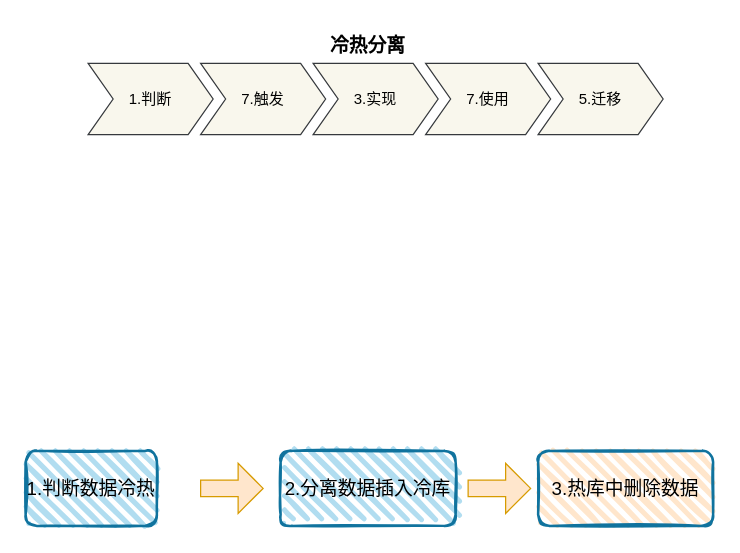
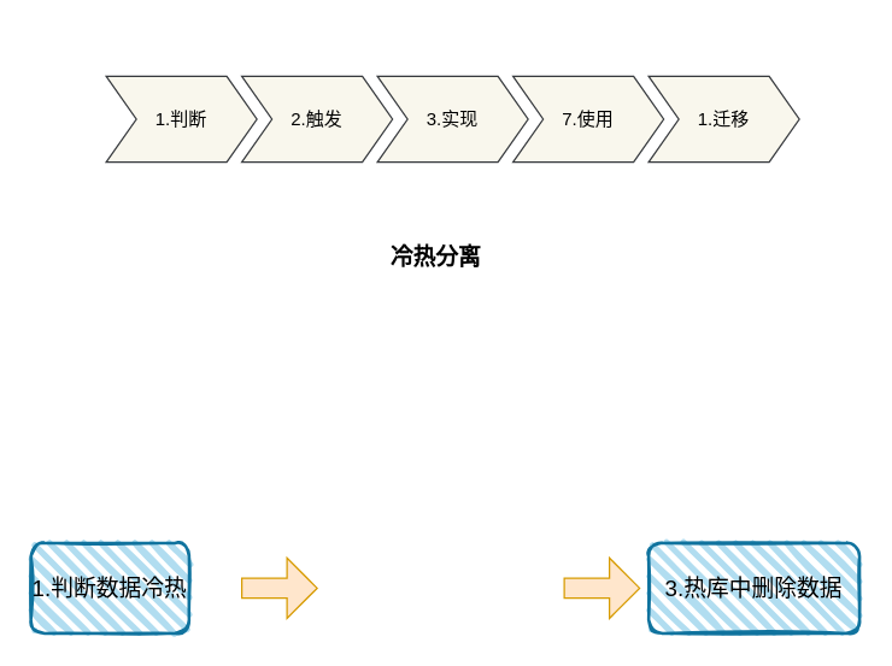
- <mxCell id="7" value="冷热分离" style="text;html=1;strokeColor=none;fillColor=none;align=center;verticalAlign=middle;whiteSpace=wrap;rounded=0;fontSize=15;fontStyle=1" parent="1" vertex="1"><mxGeometry x="258" y="20" width="72" height="30" as="geometry" /></mxCell>
+ <mxCell id="7" value="冷热分离" style="text;html=1;strokeColor=none;fillColor=none;align=center;verticalAlign=middle;whiteSpace=wrap;rounded=0;fontSize=15;fontStyle=1" parent="1" vertex="1"><mxGeometry x="253" y="155" width="72" height="30" as="geometry" /></mxCell>
- <mxCell id="5" value="7.触发" style="shape=step;perimeter=stepPerimeter;fixedSize=1;points=[];whiteSpace=wrap;html=1;fillColor=#f9f7ed;strokeColor=#36393d;" parent="1" vertex="1"><mxGeometry x="160" y="50" width="100" height="57" as="geometry" /></mxCell>
+ <mxCell id="5" value="2.触发" style="shape=step;perimeter=stepPerimeter;fixedSize=1;points=[];whiteSpace=wrap;html=1;fillColor=#f9f7ed;strokeColor=#36393d;" parent="1" vertex="1"><mxGeometry x="160" y="50" width="100" height="57" as="geometry" /></mxCell>
- <mxCell id="3" value="5.迁移" style="shape=step;perimeter=stepPerimeter;fixedSize=1;points=[];whiteSpace=wrap;html=1;fillColor=#f9f7ed;strokeColor=#36393d;" parent="1" vertex="1"><mxGeometry x="430" y="50" width="100" height="57" as="geometry" /></mxCell>
+ <mxCell id="3" value="1.迁移" style="shape=step;perimeter=stepPerimeter;fixedSize=1;points=[];whiteSpace=wrap;html=1;fillColor=#f9f7ed;strokeColor=#36393d;" parent="1" vertex="1"><mxGeometry x="430" y="50" width="100" height="57" as="geometry" /></mxCell>
- <mxCell id="9" value="2.分离数据插入冷库" style="rounded=1;whiteSpace=wrap;html=1;strokeWidth=2;fillWeight=4;hachureGap=8;hachureAngle=45;fillColor=#b1ddf0;sketch=1;fontSize=15;strokeColor=#10739e;" parent="1" vertex="1"><mxGeometry x="224" y="360" width="140" height="60" as="geometry" /></mxCell>
- <mxCell id="10" value="3.热库中删除数据" style="rounded=1;whiteSpace=wrap;html=1;strokeWidth=2;fillWeight=4;hachureGap=8;hachureAngle=45;fillColor=#ffe6cc;sketch=1;fontSize=15;strokeColor=#10739e;" parent="1" vertex="1"><mxGeometry x="430" y="360" width="140" height="60" as="geometry" /></mxCell>
+ <mxCell id="10" value="3.热库中删除数据" style="rounded=1;whiteSpace=wrap;html=1;strokeWidth=2;fillWeight=4;hachureGap=8;hachureAngle=45;fillColor=#b1ddf0;sketch=1;fontSize=15;strokeColor=#10739e;" parent="1" vertex="1"><mxGeometry x="430" y="360" width="140" height="60" as="geometry" /></mxCell>
